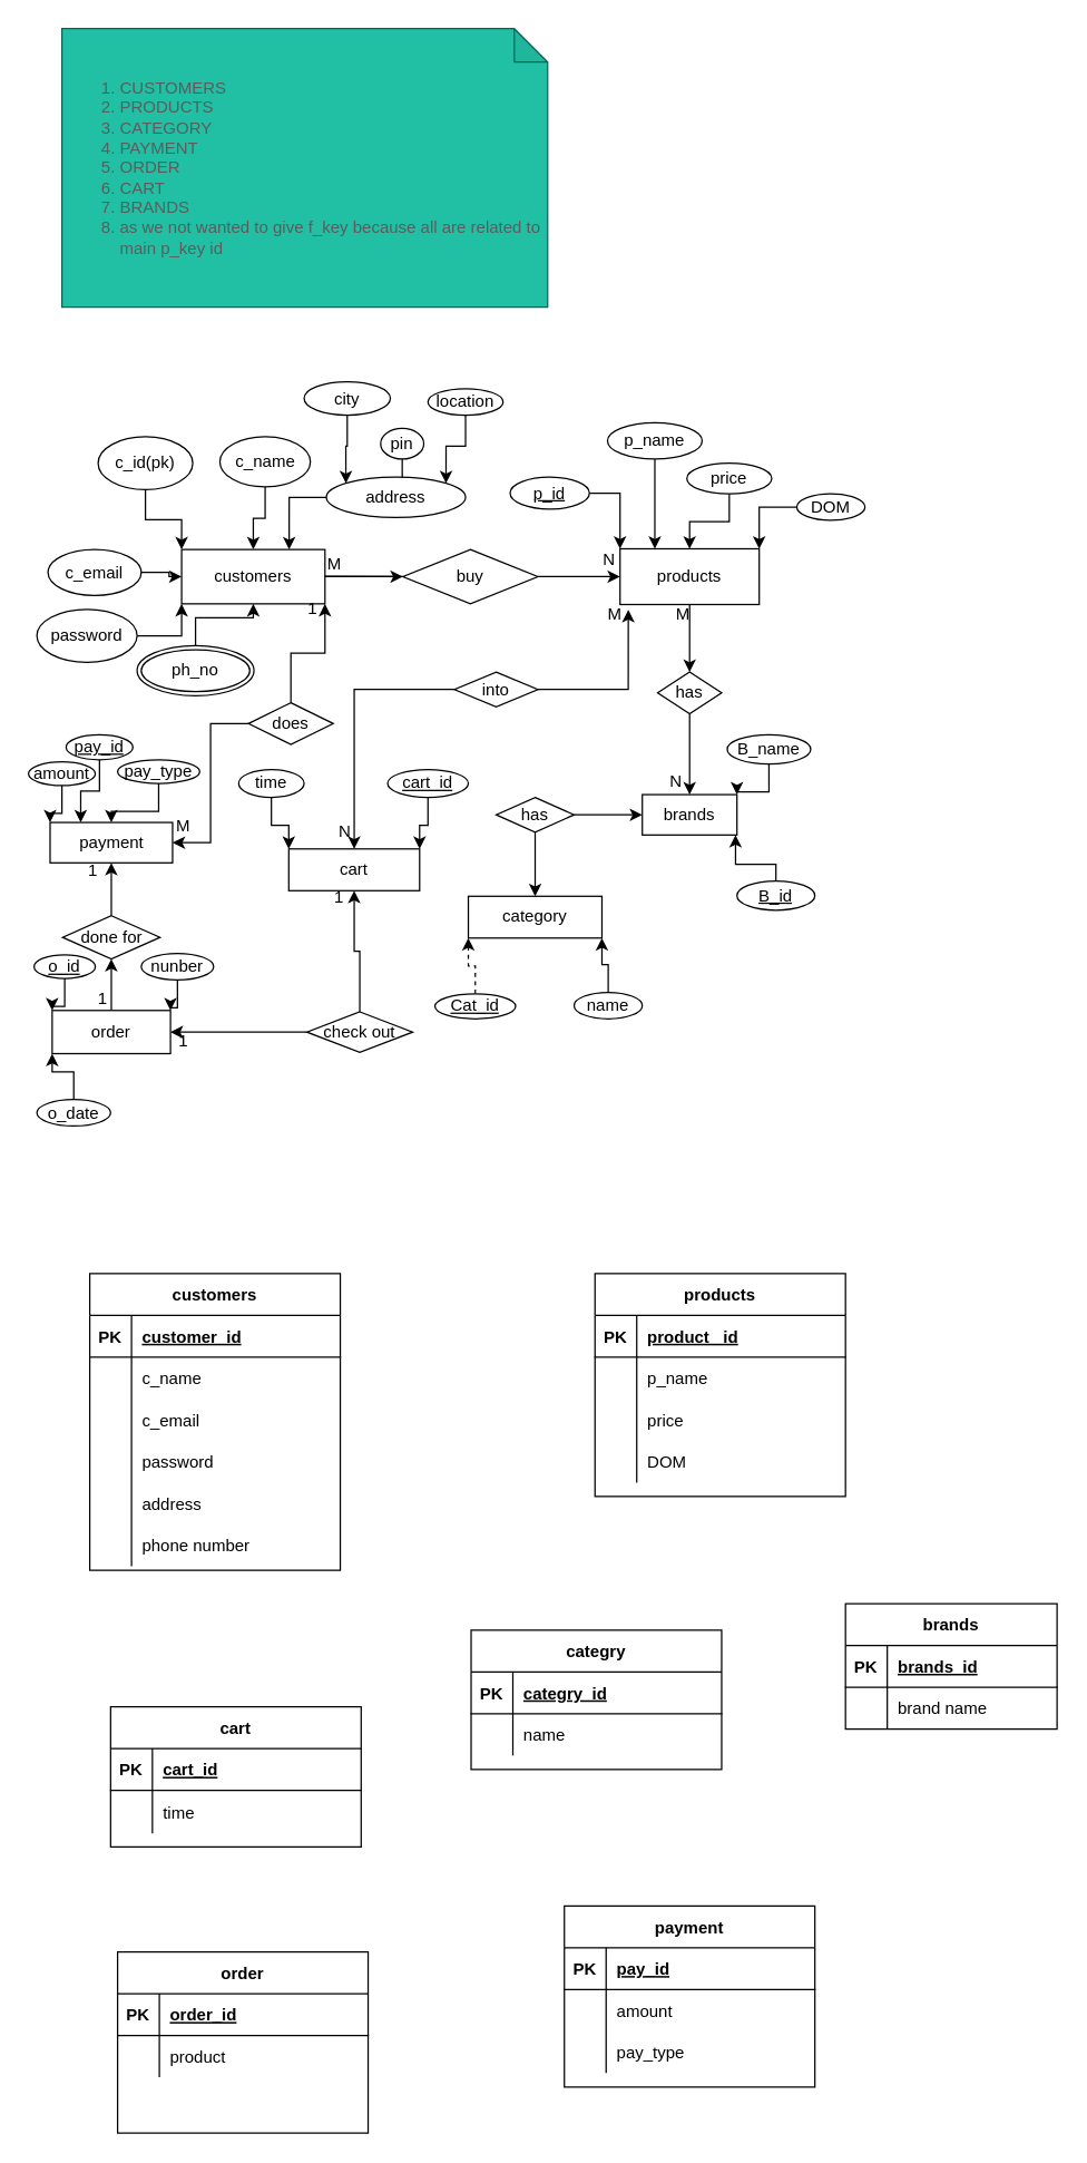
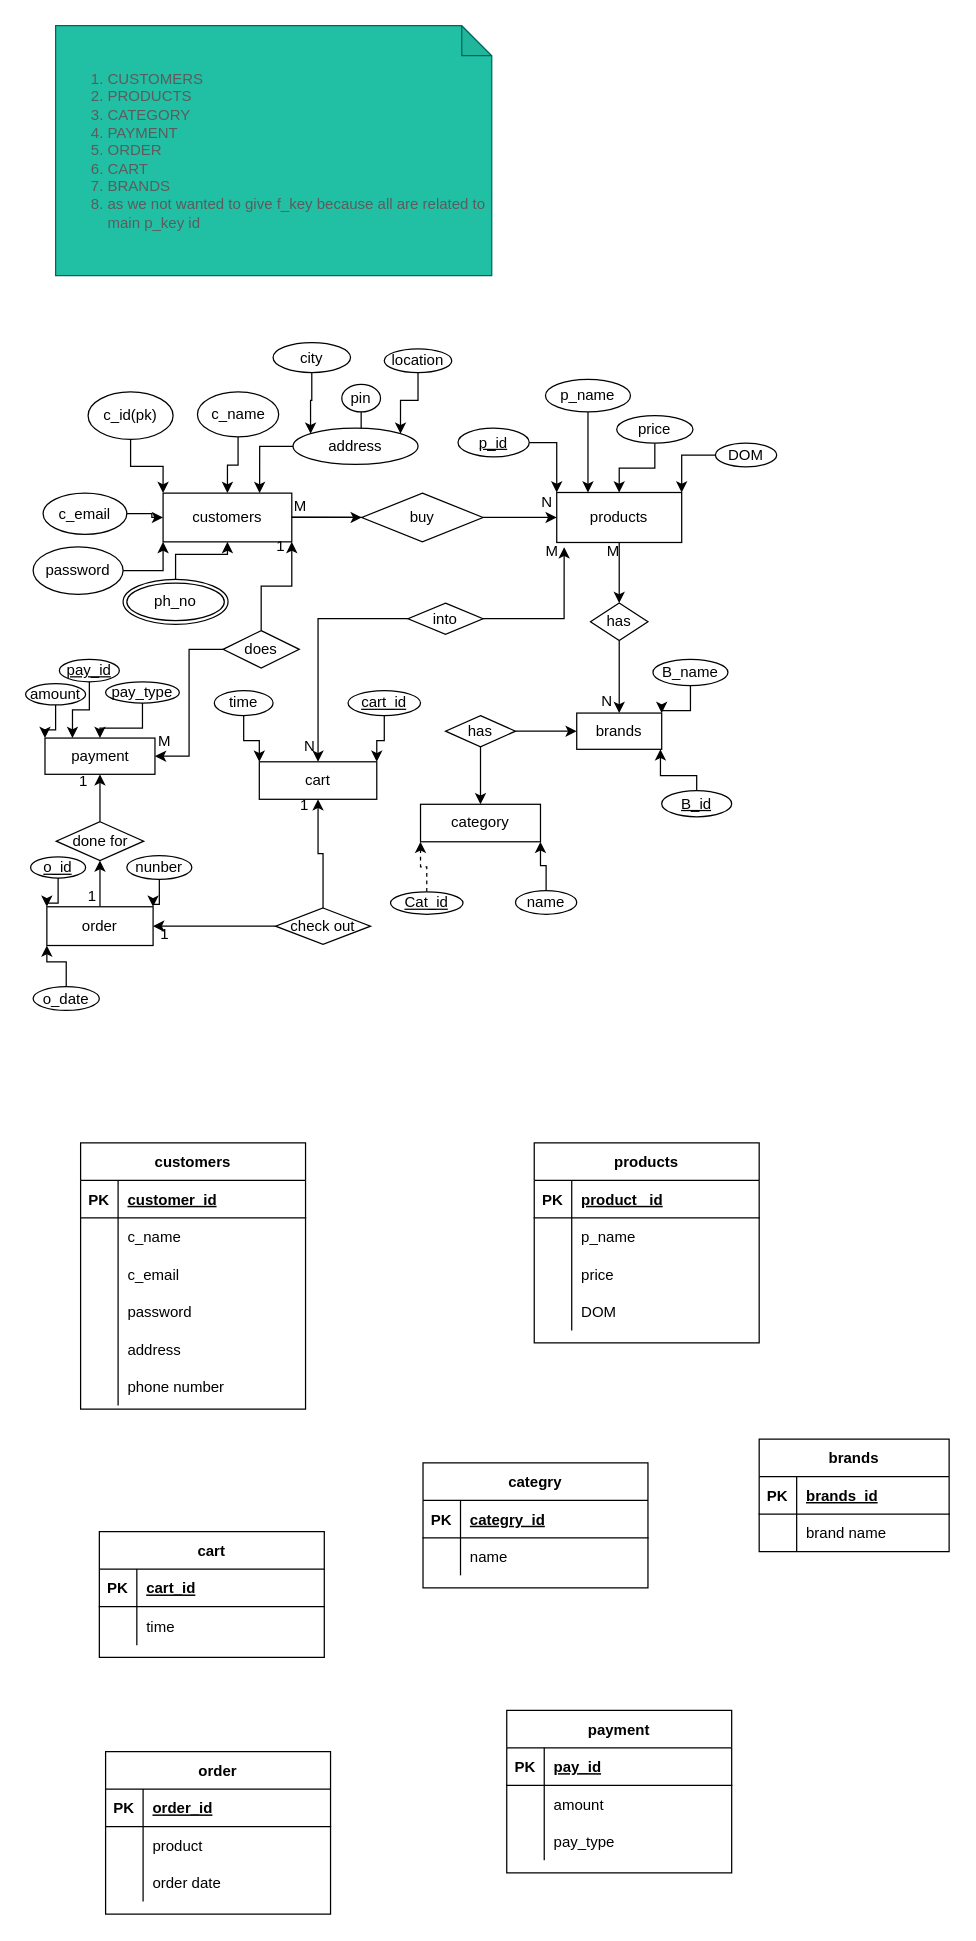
+ <mxCell id="157" value="order date" style="shape=partialRectangle;connectable=0;fillColor=none;top=0;left=0;bottom=0;right=0;align=left;spacingLeft=6;overflow=hidden;" vertex="1" parent="155"><mxGeometry x="30" width="150" height="30" as="geometry" /></mxCell>
